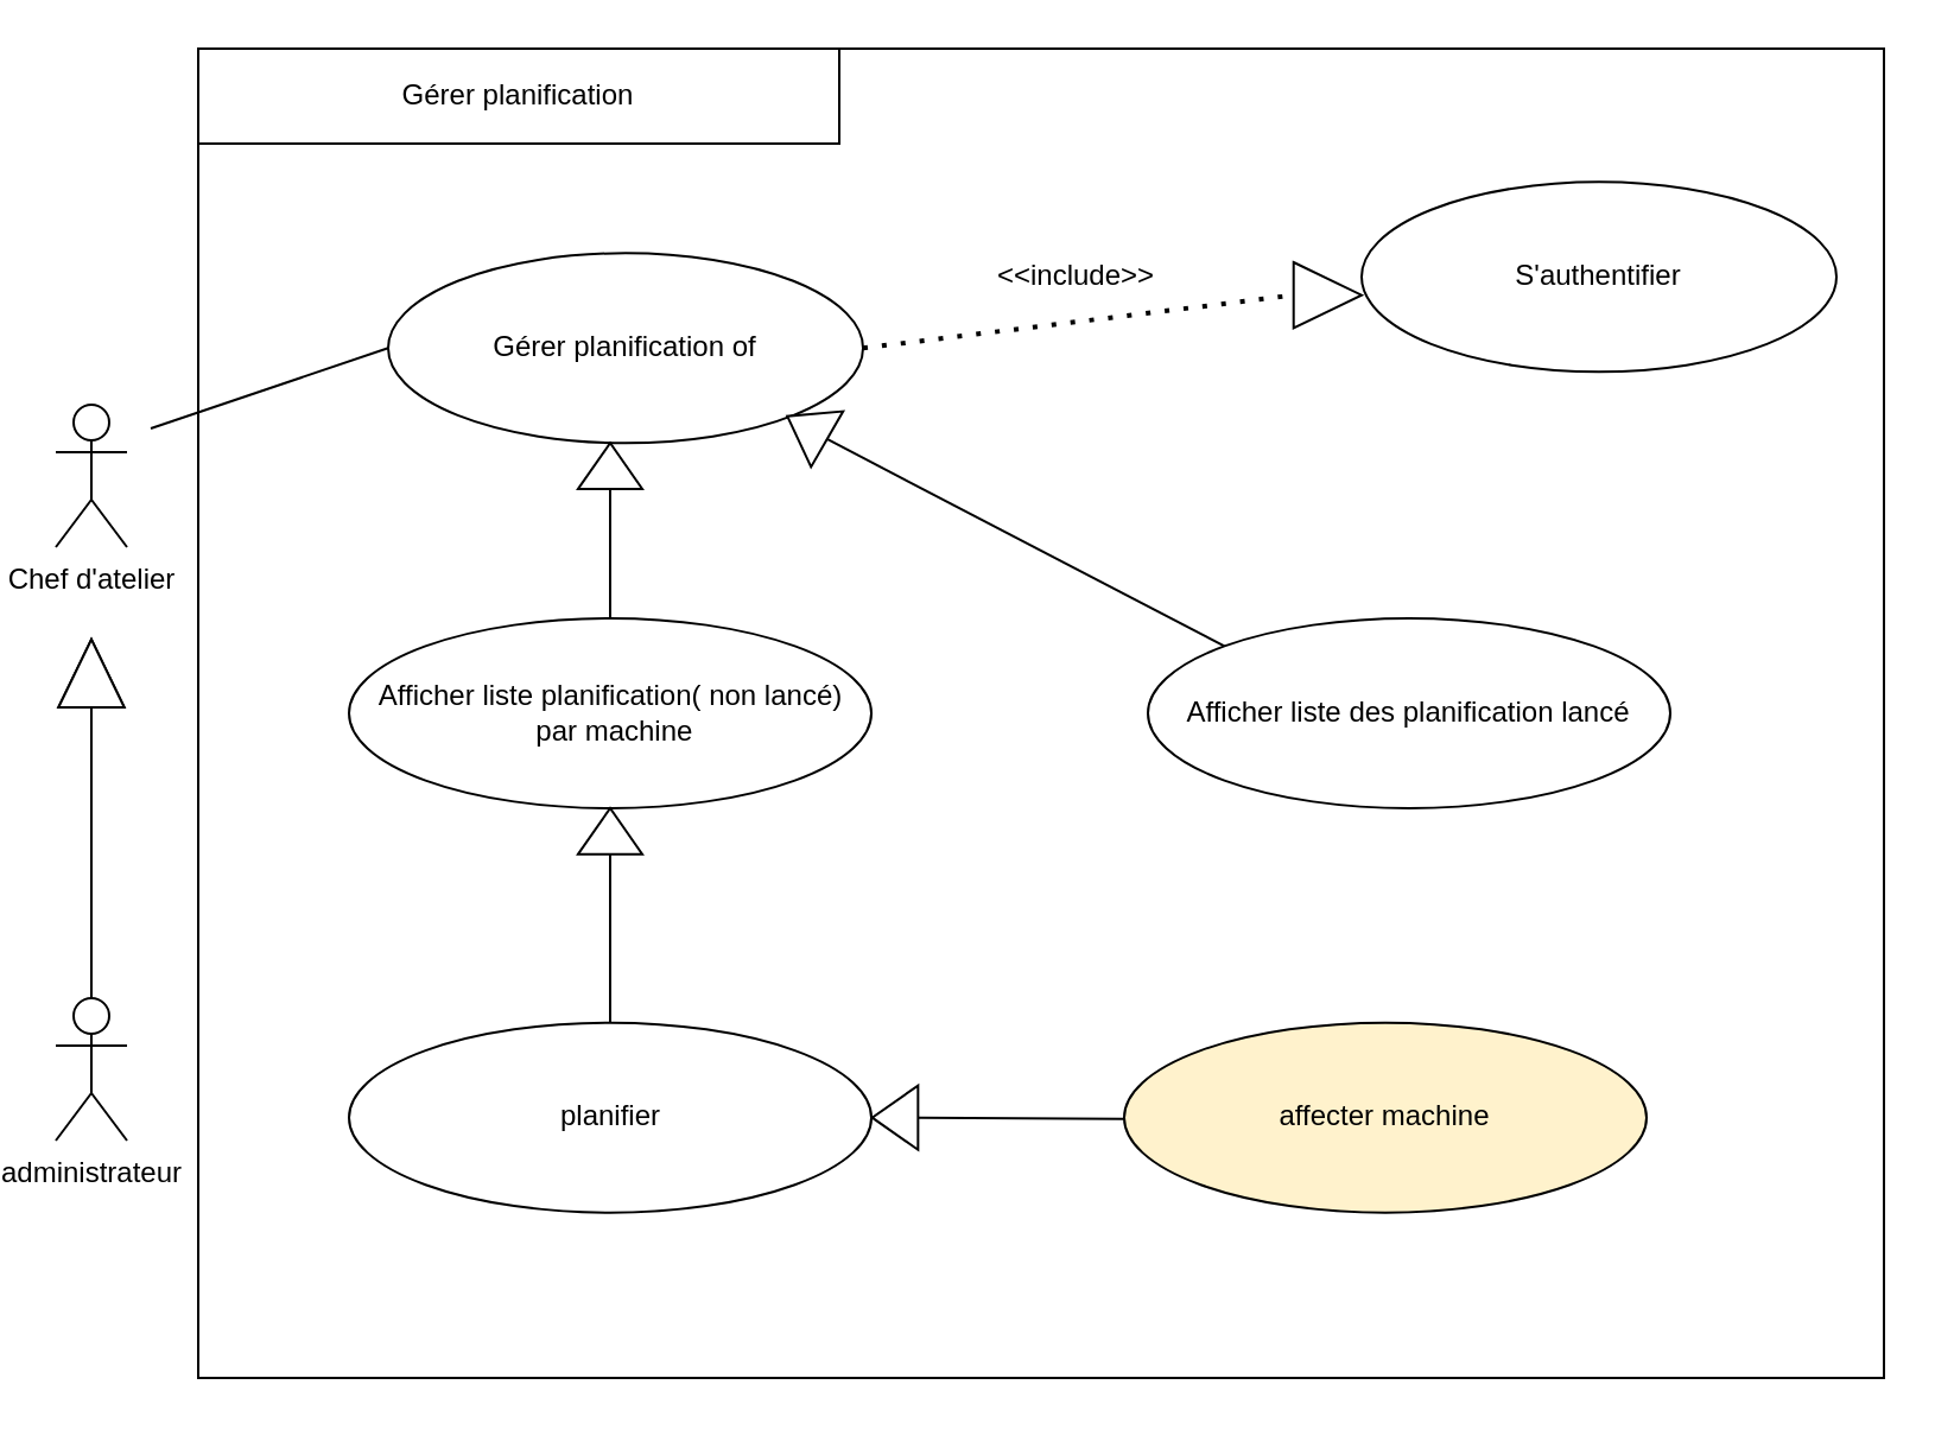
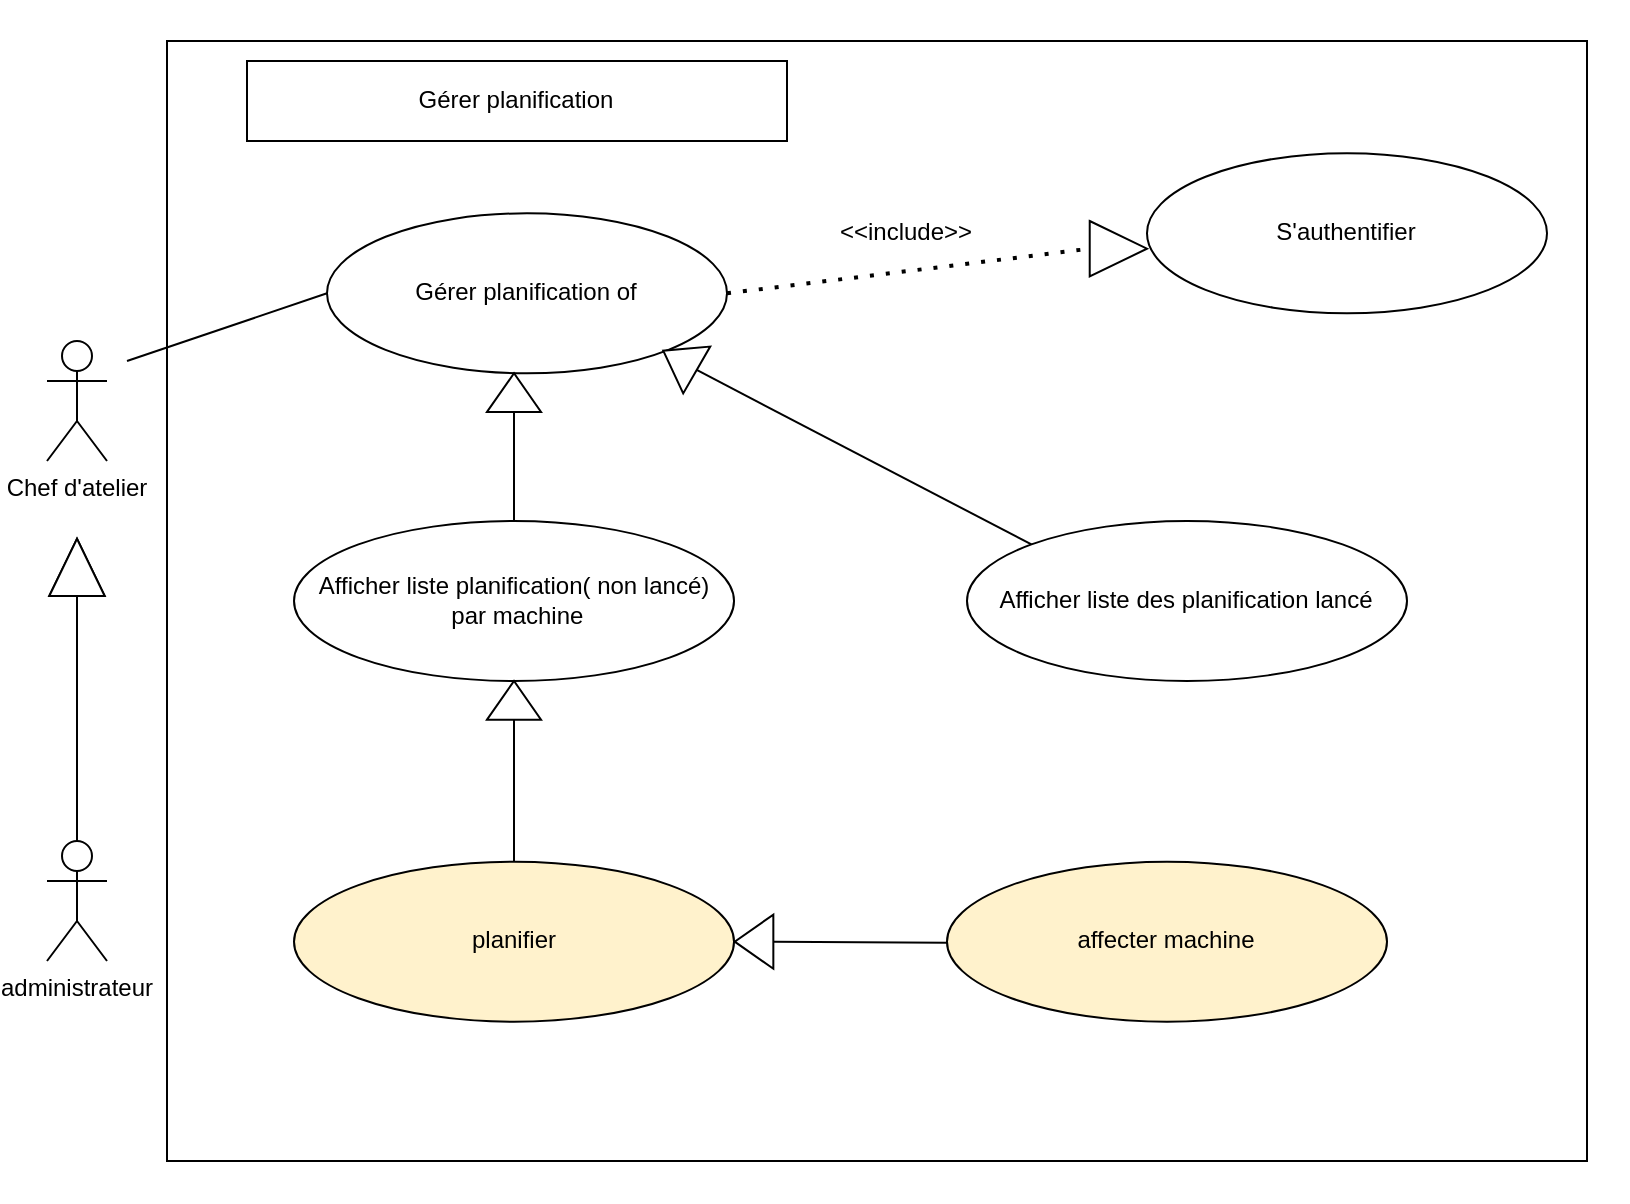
- <mxCell id="16" value="Gérer planification" style="rounded=0;whiteSpace=wrap;html=1;" vertex="1" parent="1"><mxGeometry x="80" y="20" width="270" height="40" as="geometry" /></mxCell>
+ <mxCell id="16" value="Gérer planification" style="rounded=0;whiteSpace=wrap;html=1;" vertex="1" parent="1"><mxGeometry x="120" y="30" width="270" height="40" as="geometry" /></mxCell>
- <mxCell id="17" value="planifier" style="ellipse;whiteSpace=wrap;html=1;" vertex="1" parent="1"><mxGeometry x="143.51" y="430.34" width="220" height="80" as="geometry" /></mxCell>
+ <mxCell id="17" value="planifier" style="ellipse;whiteSpace=wrap;html=1;fillColor=#fff2cc;" vertex="1" parent="1"><mxGeometry x="143.51" y="430.34" width="220" height="80" as="geometry" /></mxCell>
